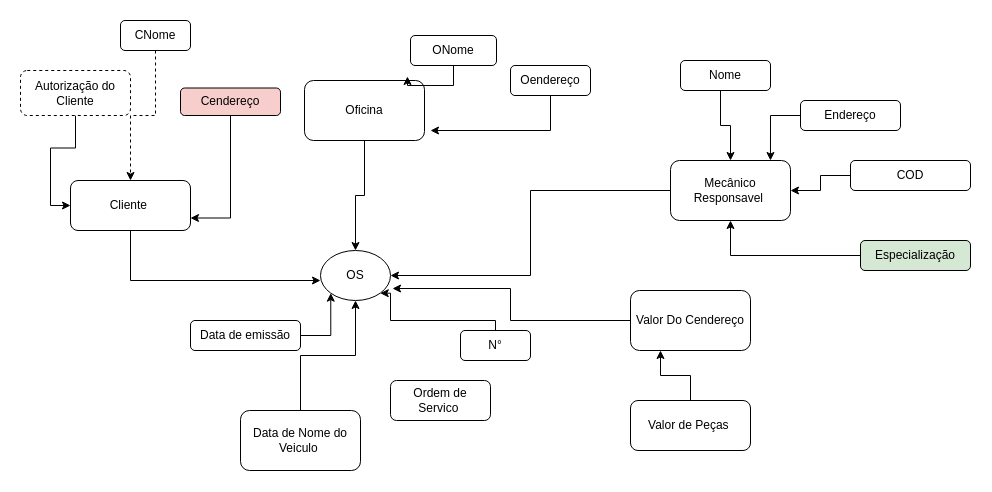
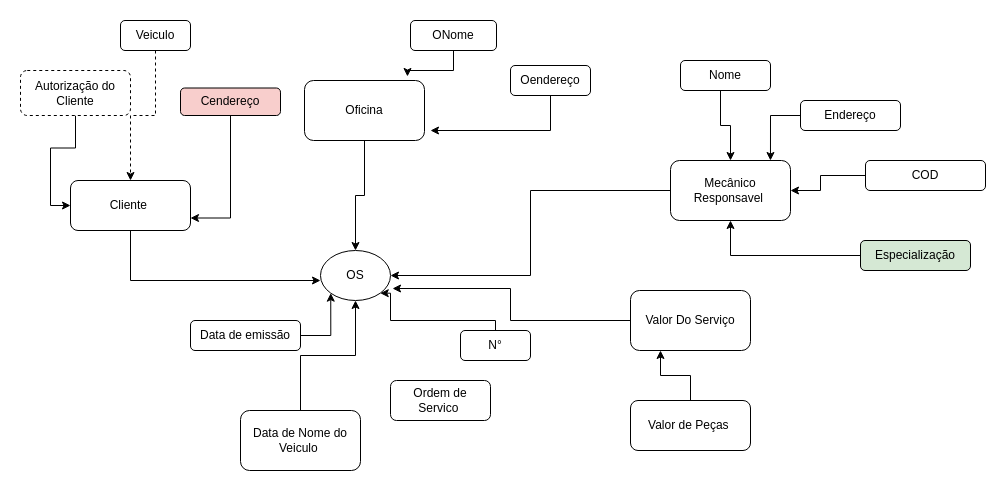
- <mxCell id="29" value="CNome" style="rounded=1;whiteSpace=wrap;html=1;" parent="1" vertex="1"><mxGeometry x="120" y="20" width="70" height="30" as="geometry" /></mxCell>
+ <mxCell id="29" value="Veiculo" style="rounded=1;whiteSpace=wrap;html=1;" parent="1" vertex="1"><mxGeometry x="120" y="20" width="70" height="30" as="geometry" /></mxCell>
- <mxCell id="16" value="ONome" style="rounded=1;whiteSpace=wrap;html=1;" parent="1" vertex="1"><mxGeometry x="410" y="35" width="86" height="30" as="geometry" /></mxCell>
+ <mxCell id="16" value="ONome" style="rounded=1;whiteSpace=wrap;html=1;" parent="1" vertex="1"><mxGeometry x="410" y="20" width="86" height="30" as="geometry" /></mxCell>
- <mxCell id="24" value="COD" style="rounded=1;whiteSpace=wrap;html=1;" parent="1" vertex="1"><mxGeometry x="850" y="160" width="120" height="30" as="geometry" /></mxCell>
+ <mxCell id="24" value="COD" style="rounded=1;whiteSpace=wrap;html=1;" parent="1" vertex="1"><mxGeometry x="865" y="160" width="120" height="30" as="geometry" /></mxCell>
- <mxCell id="10" value="Valor Do Cendereço" style="rounded=1;whiteSpace=wrap;html=1;" parent="1" vertex="1"><mxGeometry x="630" y="290" width="120" height="60" as="geometry" /></mxCell>
+ <mxCell id="10" value="Valor Do Serviço" style="rounded=1;whiteSpace=wrap;html=1;" parent="1" vertex="1"><mxGeometry x="630" y="290" width="120" height="60" as="geometry" /></mxCell>
